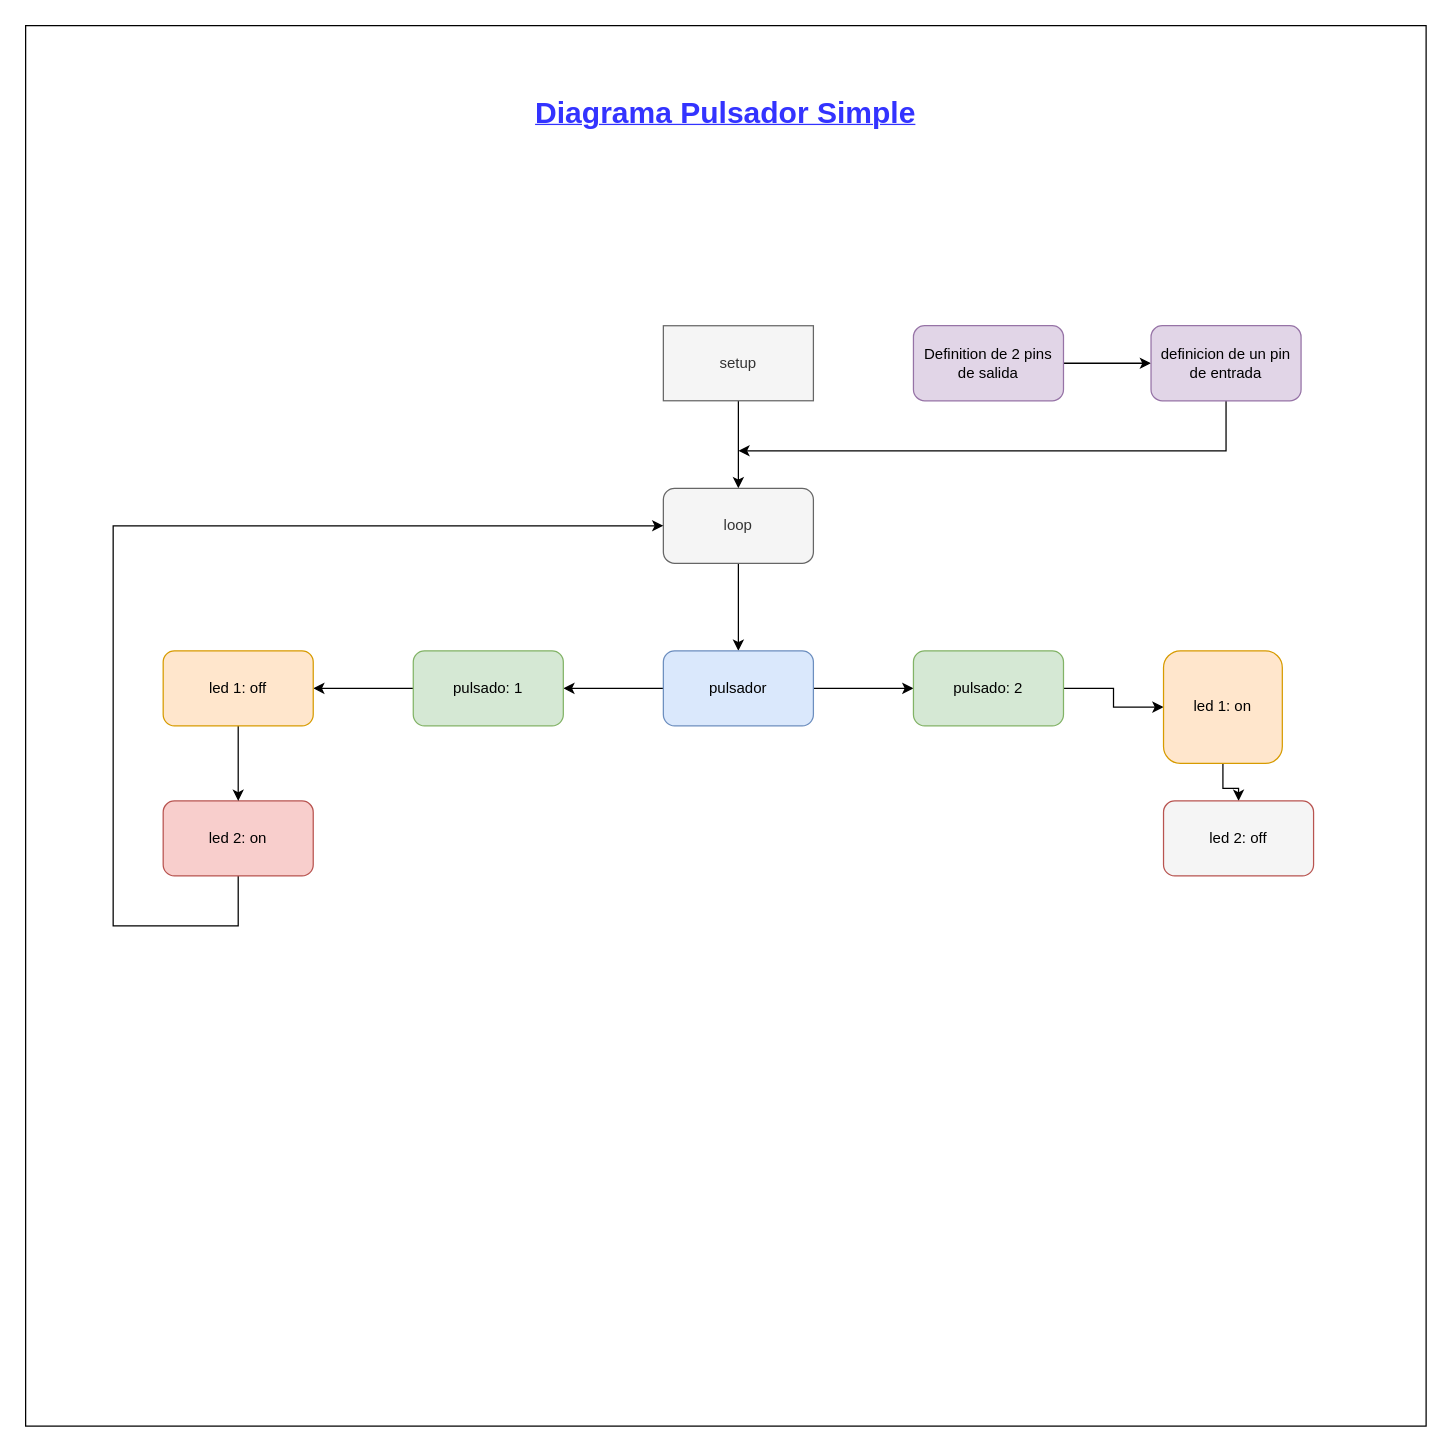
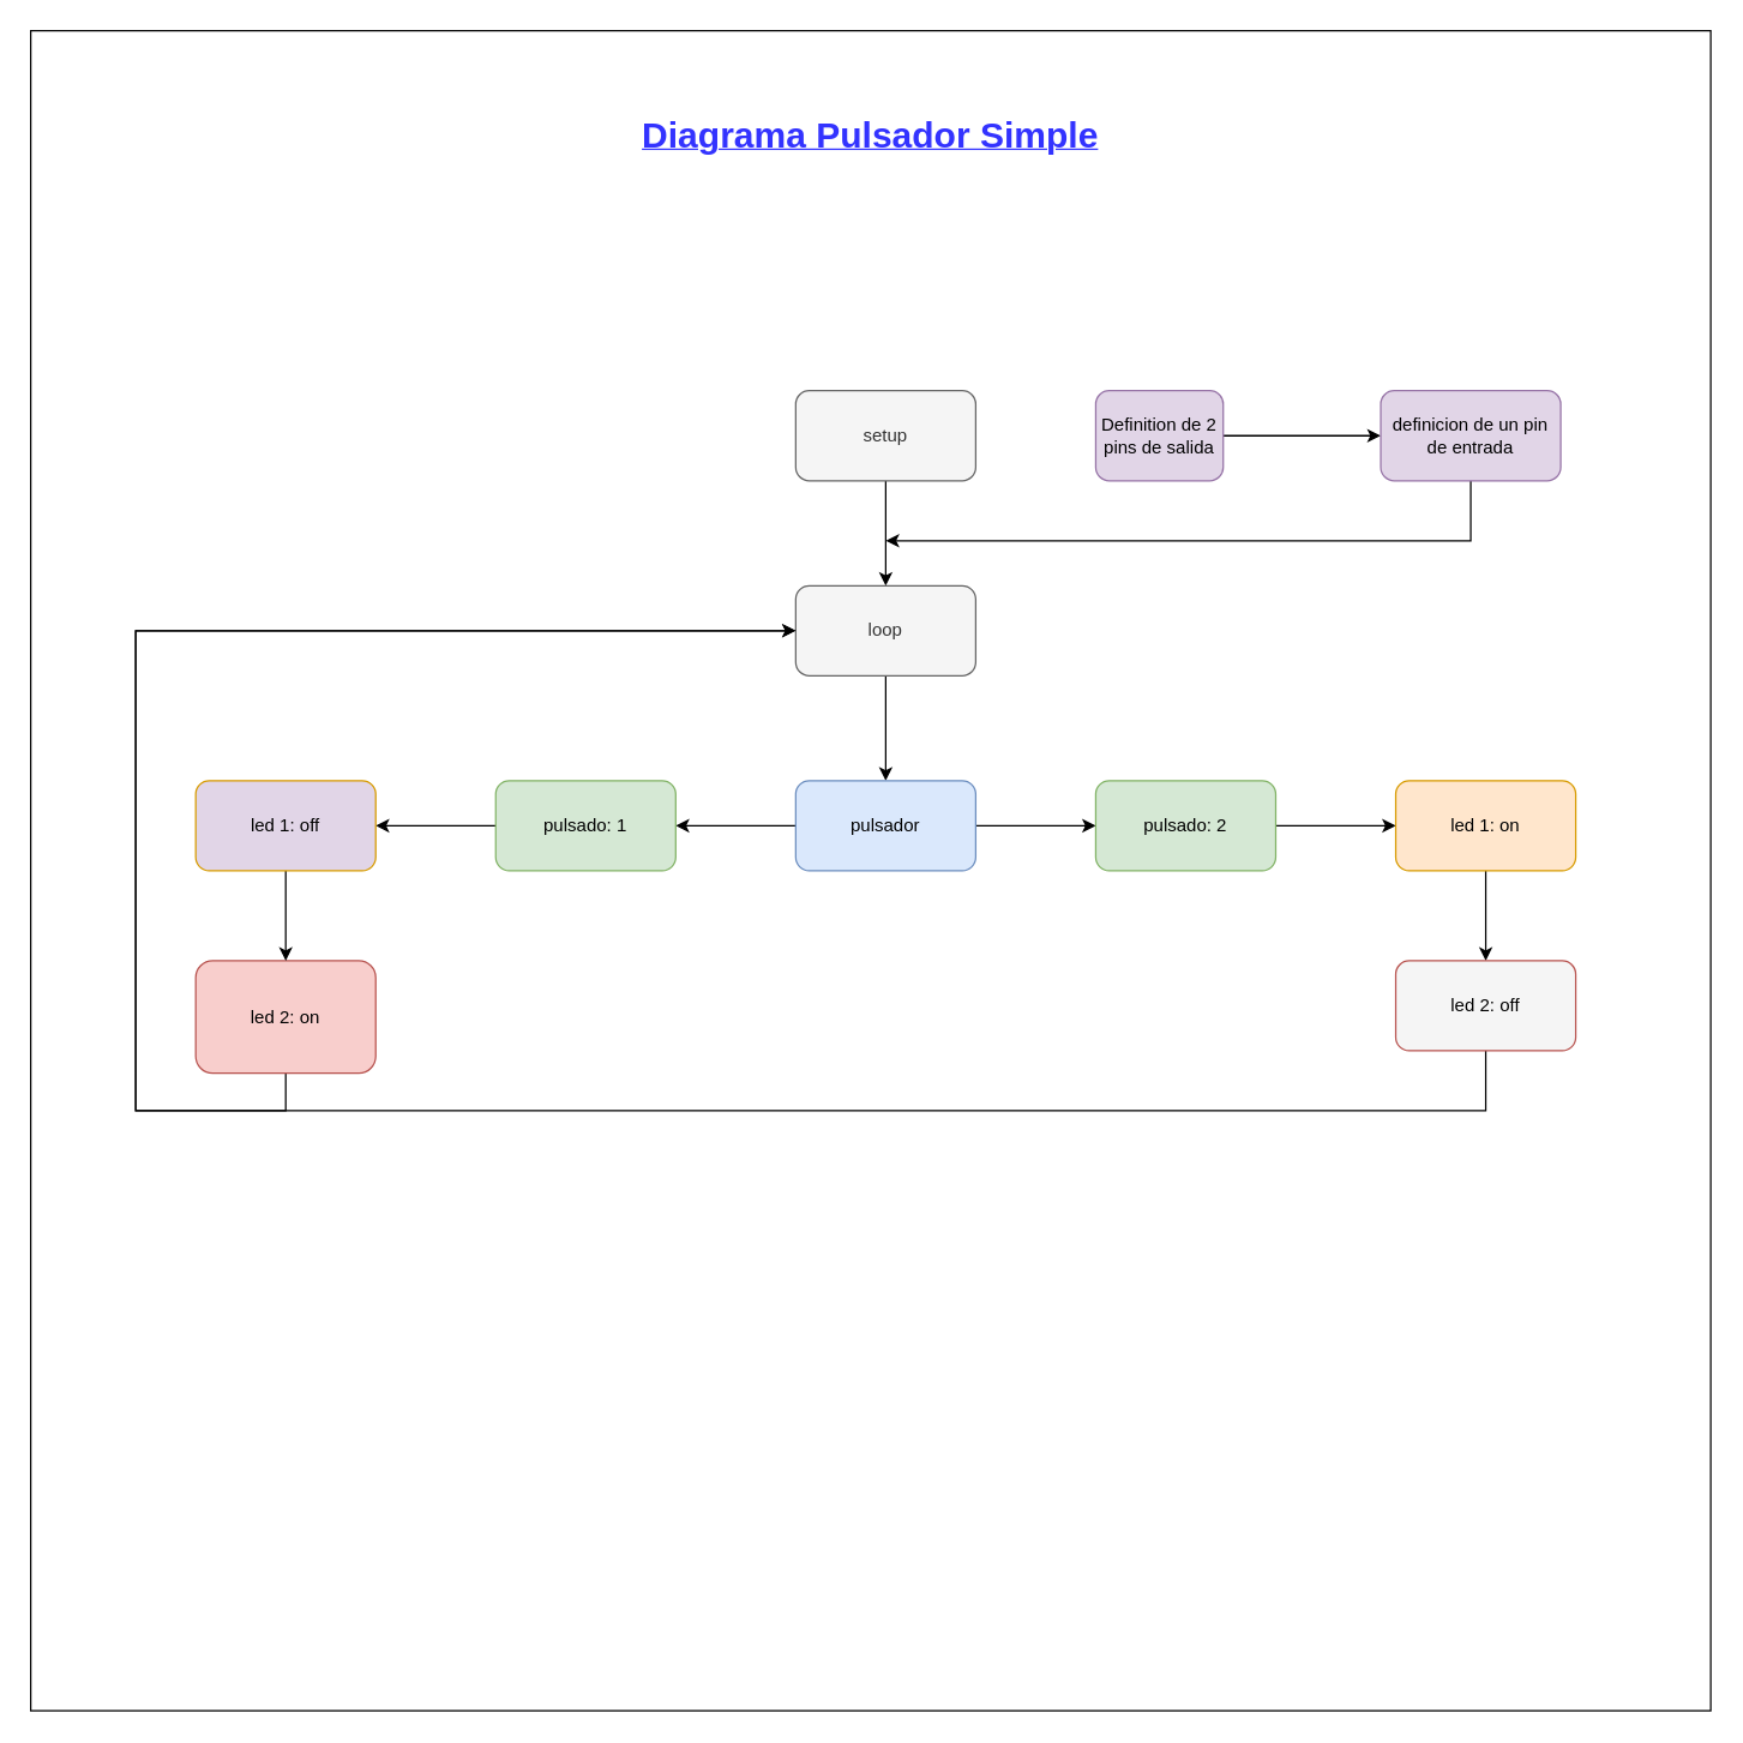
- <mxCell id="5" value="setup" style="whiteSpace=wrap;html=1;fillColor=#f5f5f5;strokeColor=#666666;fontColor=#333333;rounded=0;" parent="1" vertex="1"><mxGeometry x="530" y="260" width="120" height="60" as="geometry" /></mxCell>
+ <mxCell id="5" value="setup" style="rounded=1;whiteSpace=wrap;html=1;fillColor=#f5f5f5;strokeColor=#666666;fontColor=#333333;" parent="1" vertex="1"><mxGeometry x="530" y="260" width="120" height="60" as="geometry" /></mxCell>
- <mxCell id="9" value="&lt;div&gt;Definition de 2 pins de salida&lt;br&gt;&lt;/div&gt;" style="rounded=1;whiteSpace=wrap;html=1;fillColor=#e1d5e7;strokeColor=#9673a6;" parent="1" vertex="1"><mxGeometry x="730" y="260" width="120" height="60" as="geometry" /></mxCell>
+ <mxCell id="9" value="&lt;div&gt;Definition de 2 pins de salida&lt;br&gt;&lt;/div&gt;" style="rounded=1;whiteSpace=wrap;html=1;fillColor=#e1d5e7;strokeColor=#9673a6;" parent="1" vertex="1"><mxGeometry x="730" y="260" width="85" height="60" as="geometry" /></mxCell>
- <mxCell id="26" value="led 1: off" style="rounded=1;whiteSpace=wrap;html=1;fillColor=#ffe6cc;strokeColor=#d79b00;" parent="1" vertex="1"><mxGeometry x="130" y="520" width="120" height="60" as="geometry" /></mxCell>
+ <mxCell id="26" value="led 1: off" style="rounded=1;whiteSpace=wrap;html=1;fillColor=#e1d5e7;strokeColor=#d79b00;" parent="1" vertex="1"><mxGeometry x="130" y="520" width="120" height="60" as="geometry" /></mxCell>
- <mxCell id="18" value="led 1: on" style="rounded=1;whiteSpace=wrap;html=1;fillColor=#ffe6cc;strokeColor=#d79b00;" parent="1" vertex="1"><mxGeometry x="930" y="520" width="95" height="90" as="geometry" /></mxCell>
+ <mxCell id="18" value="led 1: on" style="rounded=1;whiteSpace=wrap;html=1;fillColor=#ffe6cc;strokeColor=#d79b00;" parent="1" vertex="1"><mxGeometry x="930" y="520" width="120" height="60" as="geometry" /></mxCell>
- <mxCell id="22" value="led 2: on" style="rounded=1;whiteSpace=wrap;html=1;fillColor=#f8cecc;strokeColor=#b85450;" parent="1" vertex="1"><mxGeometry x="130" y="640" width="120" height="60" as="geometry" /></mxCell>
+ <mxCell id="22" value="led 2: on" style="rounded=1;whiteSpace=wrap;html=1;fillColor=#f8cecc;strokeColor=#b85450;" parent="1" vertex="1"><mxGeometry x="130" y="640" width="120" height="75" as="geometry" /></mxCell>
+ <mxCell id="23" style="edgeStyle=orthogonalEdgeStyle;rounded=0;orthogonalLoop=1;jettySize=auto;html=1;entryX=0;entryY=0.5;entryDx=0;entryDy=0;" parent="1" source="24" target="7" edge="1"><mxGeometry relative="1" as="geometry"><Array as="points"><mxPoint x="990" y="740" /><mxPoint x="90" y="740" /><mxPoint x="90" y="420" /></Array></mxGeometry></mxCell>
